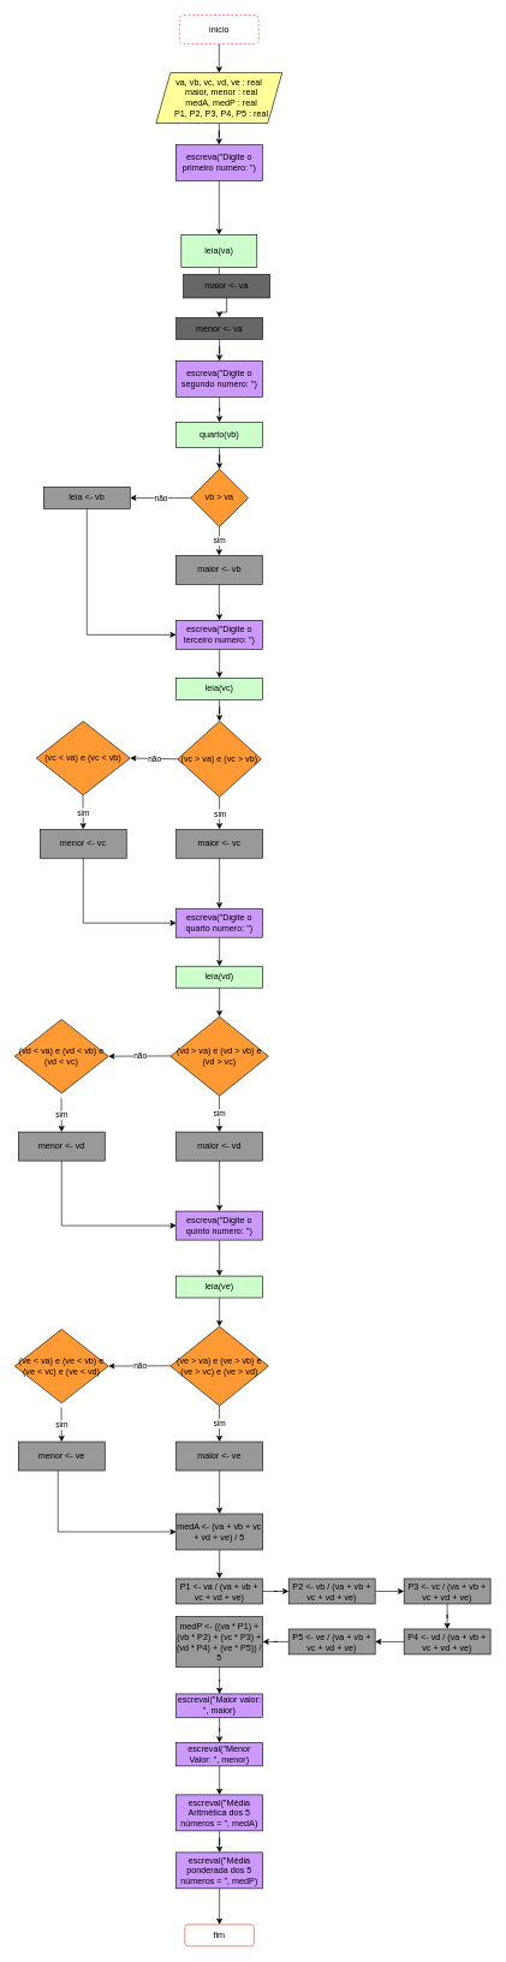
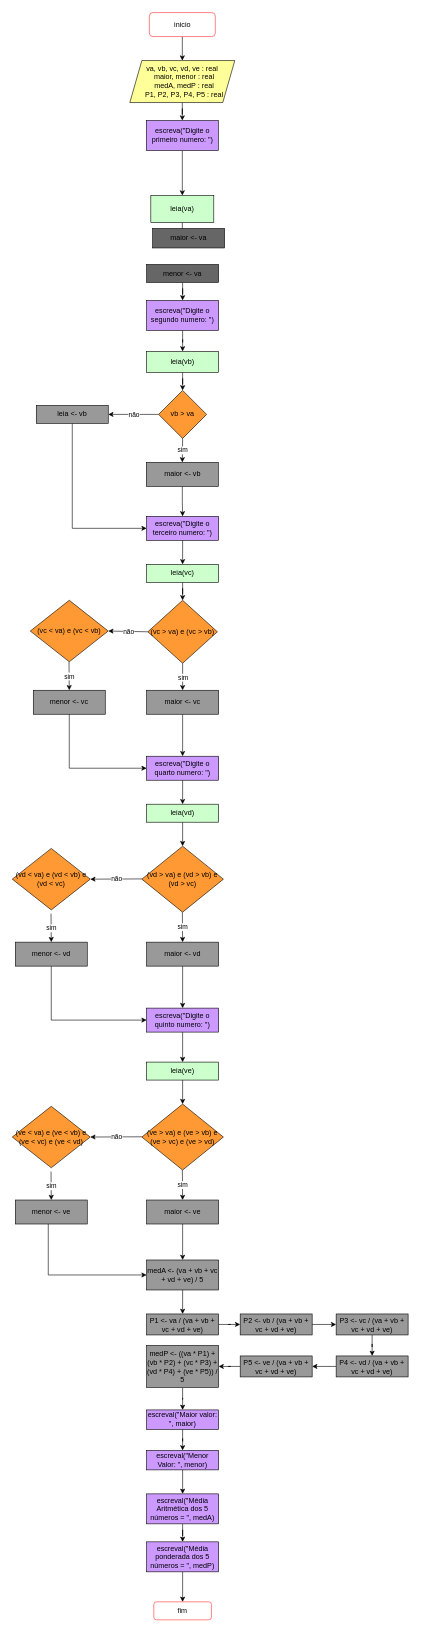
- <mxCell id="3" value="inicio" style="rounded=1;whiteSpace=wrap;html=1;strokeColor=#FF3333;dashed=1;" vertex="1" parent="1"><mxGeometry x="248.5" y="20" width="110" height="40" as="geometry" /></mxCell>
+ <mxCell id="3" value="inicio" style="rounded=1;whiteSpace=wrap;html=1;strokeColor=#FF3333;" vertex="1" parent="1"><mxGeometry x="248.5" y="20" width="110" height="40" as="geometry" /></mxCell>
- <mxCell id="10" value="" style="edgeStyle=orthogonalEdgeStyle;rounded=0;orthogonalLoop=1;jettySize=auto;html=1;" edge="1" parent="1" source="11" target="13"><mxGeometry relative="1" as="geometry" /></mxCell>
- <mxCell id="17" value="quarto(vb)" style="whiteSpace=wrap;html=1;fillColor=#CCFFCC;" vertex="1" parent="1"><mxGeometry x="244" y="585" width="120" height="35" as="geometry" /></mxCell>
+ <mxCell id="17" value="leia(vb)" style="whiteSpace=wrap;html=1;fillColor=#CCFFCC;" vertex="1" parent="1"><mxGeometry x="244" y="585" width="120" height="35" as="geometry" /></mxCell>
